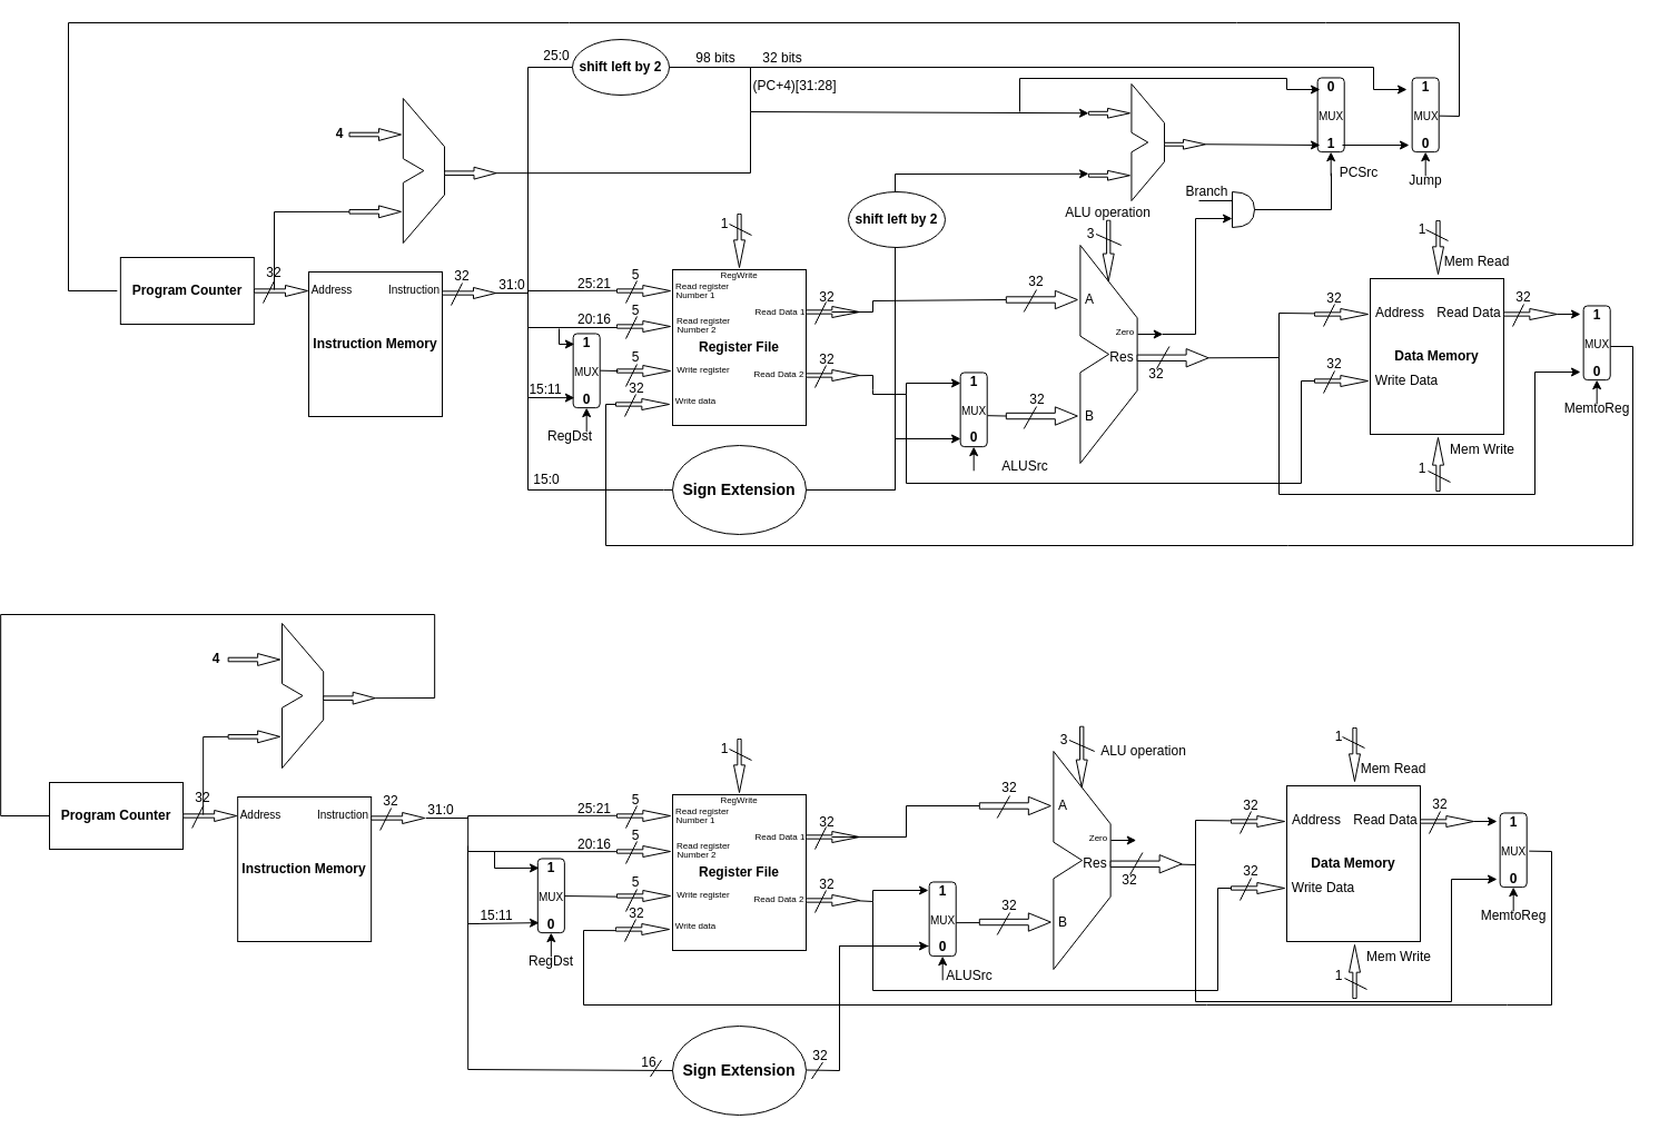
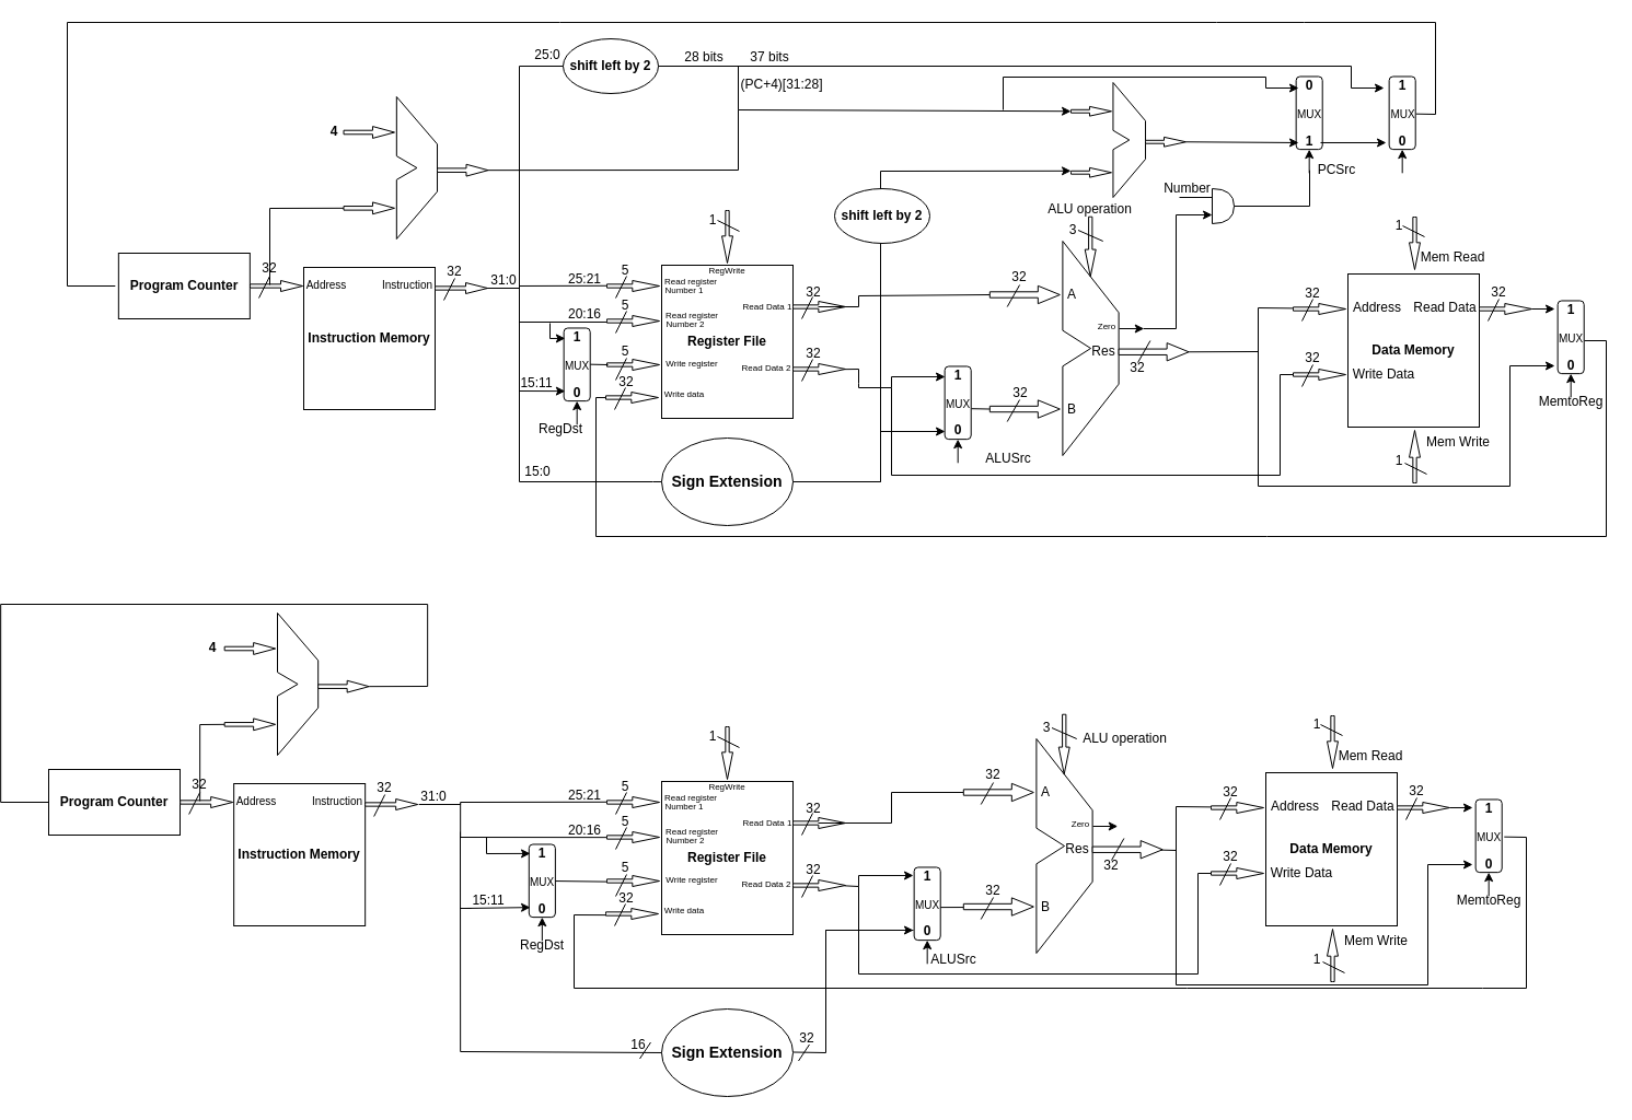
- <mxCell id="306" value="98 bits" style="text;html=1;align=center;verticalAlign=middle;whiteSpace=wrap;rounded=0;" vertex="1" parent="1"><mxGeometry x="589" y="37" width="60" height="30" as="geometry" /></mxCell>
+ <mxCell id="306" value="28 bits" style="text;html=1;align=center;verticalAlign=middle;whiteSpace=wrap;rounded=0;" vertex="1" parent="1"><mxGeometry x="589" y="37" width="60" height="30" as="geometry" /></mxCell>
- <mxCell id="307" value="32 bits" style="text;html=1;align=center;verticalAlign=middle;whiteSpace=wrap;rounded=0;" vertex="1" parent="1"><mxGeometry x="649" y="37" width="60" height="30" as="geometry" /></mxCell>
+ <mxCell id="307" value="37 bits" style="text;html=1;align=center;verticalAlign=middle;whiteSpace=wrap;rounded=0;" vertex="1" parent="1"><mxGeometry x="649" y="37" width="60" height="30" as="geometry" /></mxCell>
- <mxCell id="282" value="Jump" style="text;html=1;align=center;verticalAlign=middle;whiteSpace=wrap;rounded=0;" parent="278" vertex="1"><mxGeometry y="84.219" width="50" height="25.781" as="geometry" /></mxCell>
- <mxCell id="298" value="Branch" style="text;html=1;align=center;verticalAlign=middle;whiteSpace=wrap;rounded=0;" vertex="1" parent="1"><mxGeometry x="1015.091" y="157" width="90.909" height="30" as="geometry" /></mxCell>
+ <mxCell id="298" value="Number" style="text;html=1;align=center;verticalAlign=middle;whiteSpace=wrap;rounded=0;" vertex="1" parent="1"><mxGeometry x="1015.091" y="157" width="90.909" height="30" as="geometry" /></mxCell>
